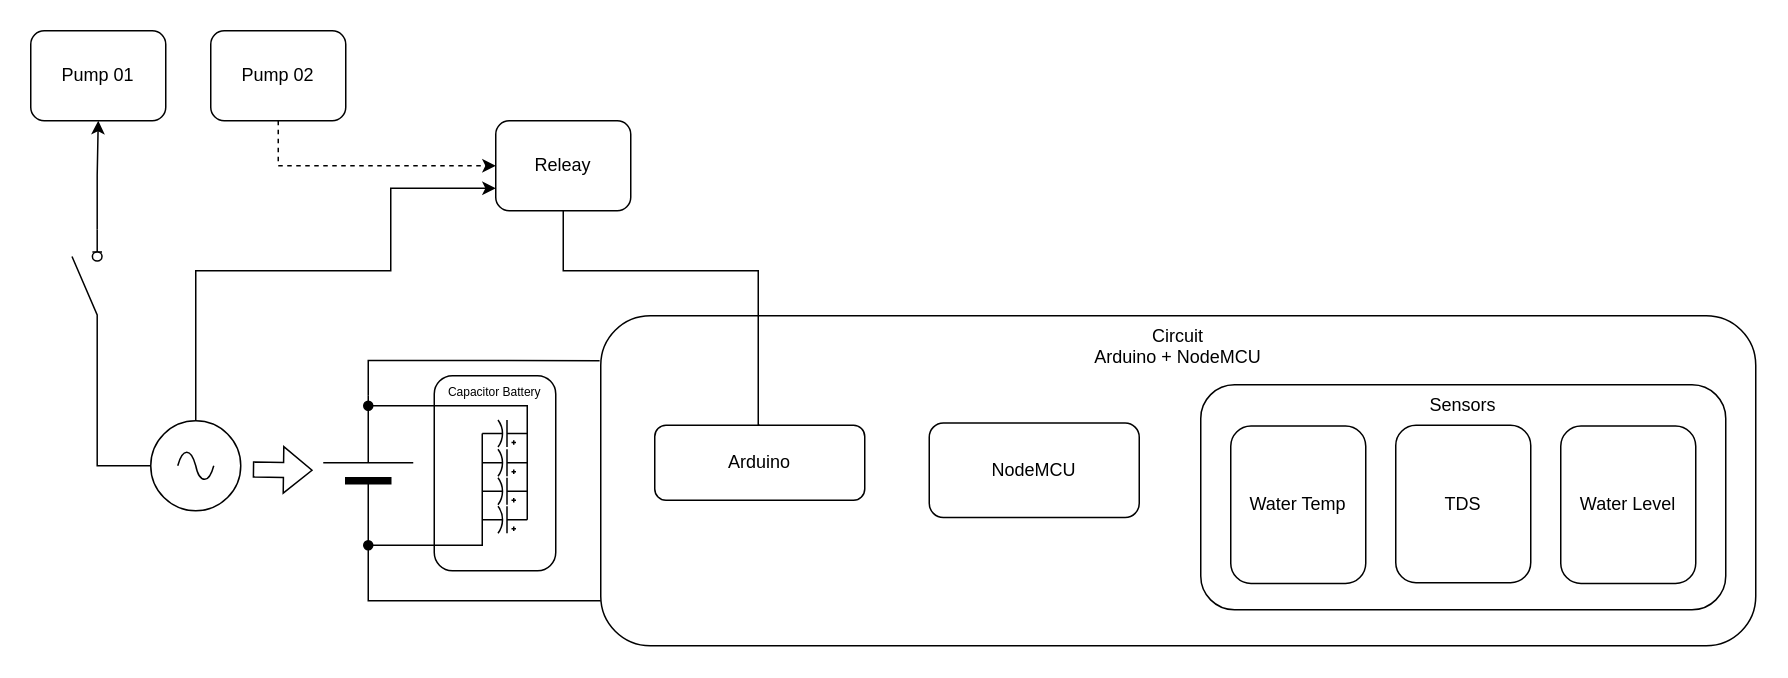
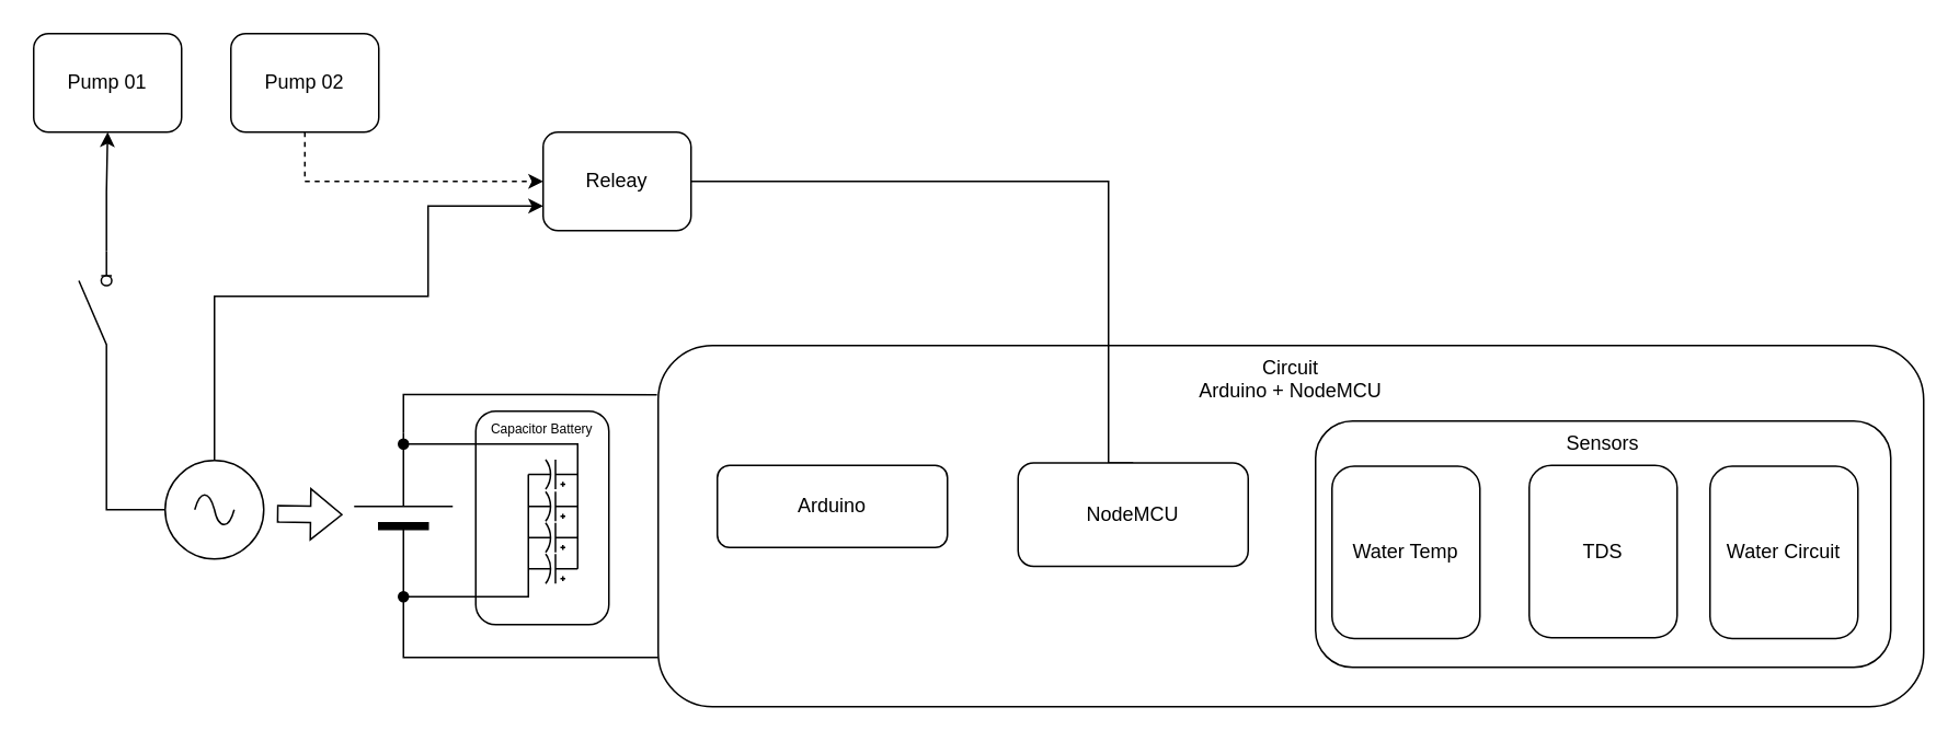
+ <mxCell id="19" style="edgeStyle=orthogonalEdgeStyle;rounded=0;orthogonalLoop=1;jettySize=auto;html=1;entryX=1;entryY=0.5;entryDx=0;entryDy=0;endArrow=none;endFill=0;exitX=0.5;exitY=0;exitDx=0;exitDy=0;" parent="1" source="20" target="15" edge="1"><mxGeometry relative="1" as="geometry"><Array as="points"><mxPoint x="674" y="110" /></Array></mxGeometry></mxCell>
- <mxCell id="8" style="edgeStyle=orthogonalEdgeStyle;rounded=0;orthogonalLoop=1;jettySize=auto;html=1;exitX=0.5;exitY=0;exitDx=0;exitDy=0;endArrow=none;endFill=0;" parent="1" source="18" target="15" edge="1"><mxGeometry relative="1" as="geometry"><Array as="points"><mxPoint x="505" y="283" /><mxPoint x="505" y="180" /><mxPoint x="375" y="180" /></Array></mxGeometry></mxCell>
- <mxCell id="22" value="Water Temp" style="rounded=1;whiteSpace=wrap;html=1;" parent="1" vertex="1"><mxGeometry x="820" y="283.5" width="90" height="105" as="geometry" /></mxCell>
+ <mxCell id="22" value="Water Temp" style="rounded=1;whiteSpace=wrap;html=1;" parent="1" vertex="1"><mxGeometry x="810" y="283.5" width="90" height="105" as="geometry" /></mxCell>
- <mxCell id="24" value="Water Level" style="rounded=1;whiteSpace=wrap;html=1;" parent="1" vertex="1"><mxGeometry x="1040" y="283.5" width="90" height="105" as="geometry" /></mxCell>
+ <mxCell id="24" value="Water Circuit" style="rounded=1;whiteSpace=wrap;html=1;" parent="1" vertex="1"><mxGeometry x="1040" y="283.5" width="90" height="105" as="geometry" /></mxCell>
